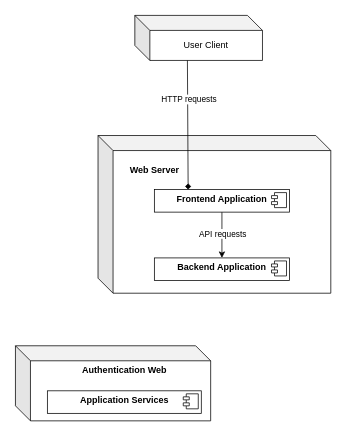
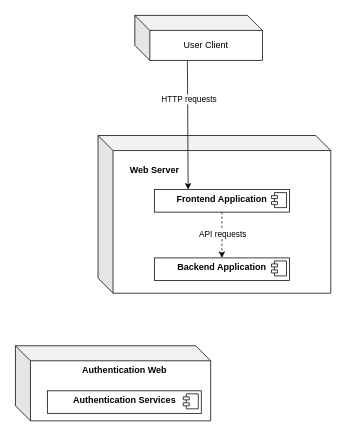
- <mxCell id="11" value="" style="endArrow=diamond;html=1;rounded=0;exitX=0.412;exitY=1;exitDx=0;exitDy=0;exitPerimeter=0;entryX=0.25;entryY=0;entryDx=0;entryDy=0;" edge="1" parent="1" source="2" target="6"><mxGeometry width="50" height="50" relative="1" as="geometry"><mxPoint x="250" y="280" as="sourcePoint" /><mxPoint x="300" y="230" as="targetPoint" /></mxGeometry></mxCell>
+ <mxCell id="11" value="" style="endArrow=classic;html=1;rounded=0;exitX=0.412;exitY=1;exitDx=0;exitDy=0;exitPerimeter=0;entryX=0.25;entryY=0;entryDx=0;entryDy=0;" edge="1" parent="1" source="2" target="6"><mxGeometry width="50" height="50" relative="1" as="geometry"><mxPoint x="250" y="280" as="sourcePoint" /><mxPoint x="300" y="230" as="targetPoint" /></mxGeometry></mxCell>
- <mxCell id="4" style="edgeStyle=orthogonalEdgeStyle;rounded=0;orthogonalLoop=1;jettySize=auto;html=1;exitX=0.5;exitY=1;exitDx=0;exitDy=0;entryX=0.5;entryY=0;entryDx=0;entryDy=0;" edge="1" parent="1" source="6" target="8"><mxGeometry relative="1" as="geometry" /></mxCell>
+ <mxCell id="4" style="edgeStyle=orthogonalEdgeStyle;rounded=0;orthogonalLoop=1;jettySize=auto;html=1;exitX=0.5;exitY=1;exitDx=0;exitDy=0;entryX=0.5;entryY=0;entryDx=0;entryDy=0;dashed=1;" edge="1" parent="1" source="6" target="8"><mxGeometry relative="1" as="geometry" /></mxCell>
- <mxCell id="15" value="&lt;p style=&quot;text-align: center; margin: 6px 0px 0px;&quot;&gt;&lt;span style=&quot;font-weight: 700; text-wrap: nowrap;&quot;&gt;Application Services&lt;/span&gt;&lt;br&gt;&lt;/p&gt;" style="align=left;overflow=fill;html=1;dropTarget=0;whiteSpace=wrap;" vertex="1" parent="1"><mxGeometry x="62.5" y="520" width="205" height="30" as="geometry" /></mxCell>
+ <mxCell id="15" value="&lt;p style=&quot;text-align: center; margin: 6px 0px 0px;&quot;&gt;&lt;span style=&quot;font-weight: 700; text-wrap: nowrap;&quot;&gt;Authentication Services&lt;/span&gt;&lt;br&gt;&lt;/p&gt;" style="align=left;overflow=fill;html=1;dropTarget=0;whiteSpace=wrap;" vertex="1" parent="1"><mxGeometry x="62.5" y="520" width="205" height="30" as="geometry" /></mxCell>
